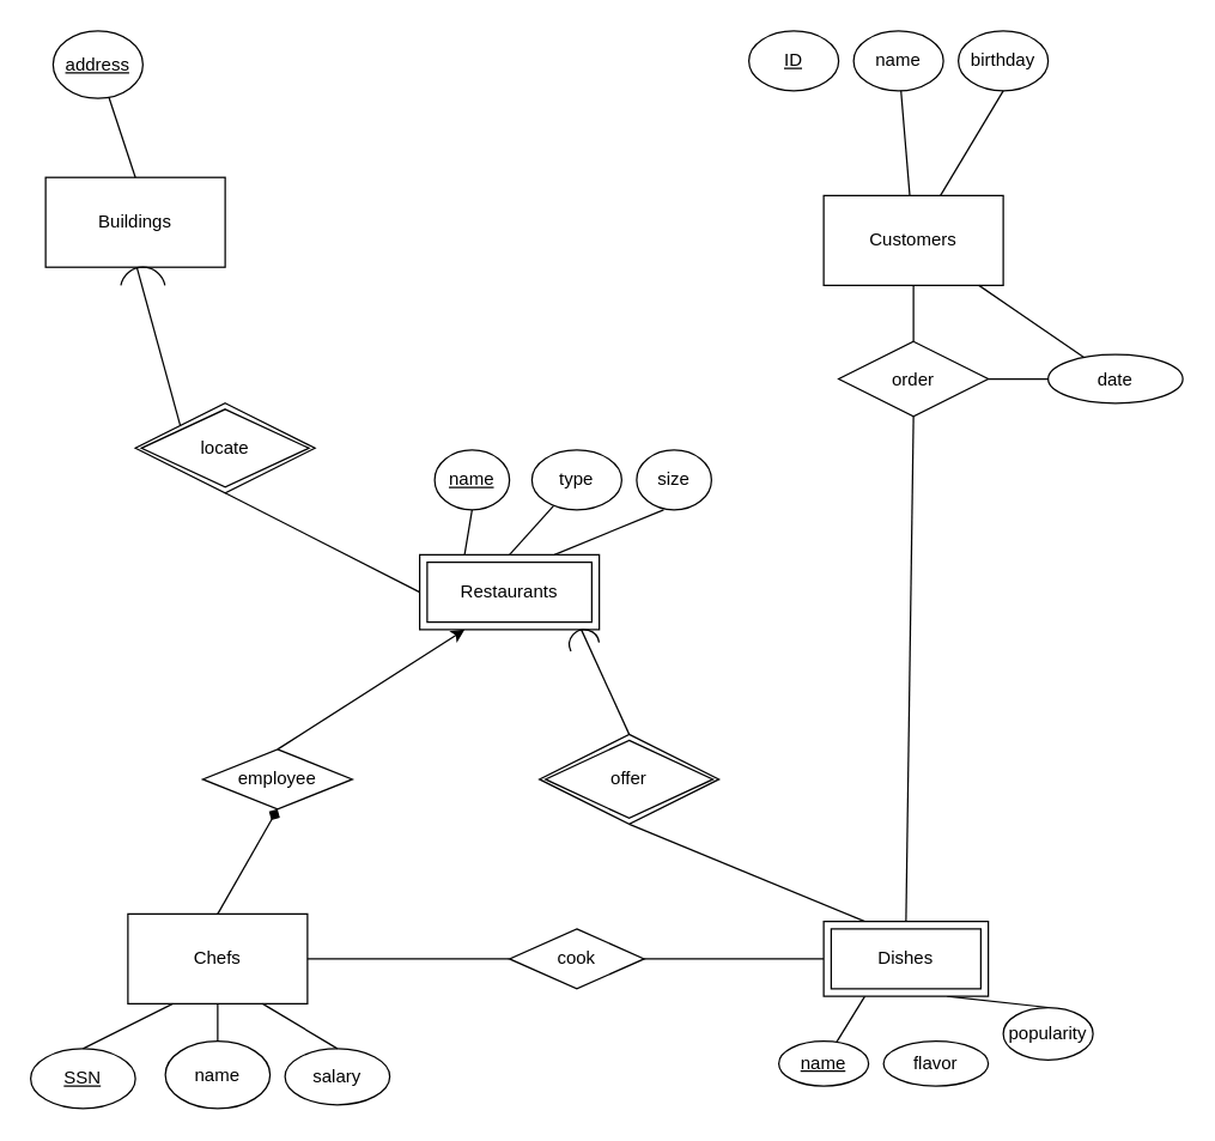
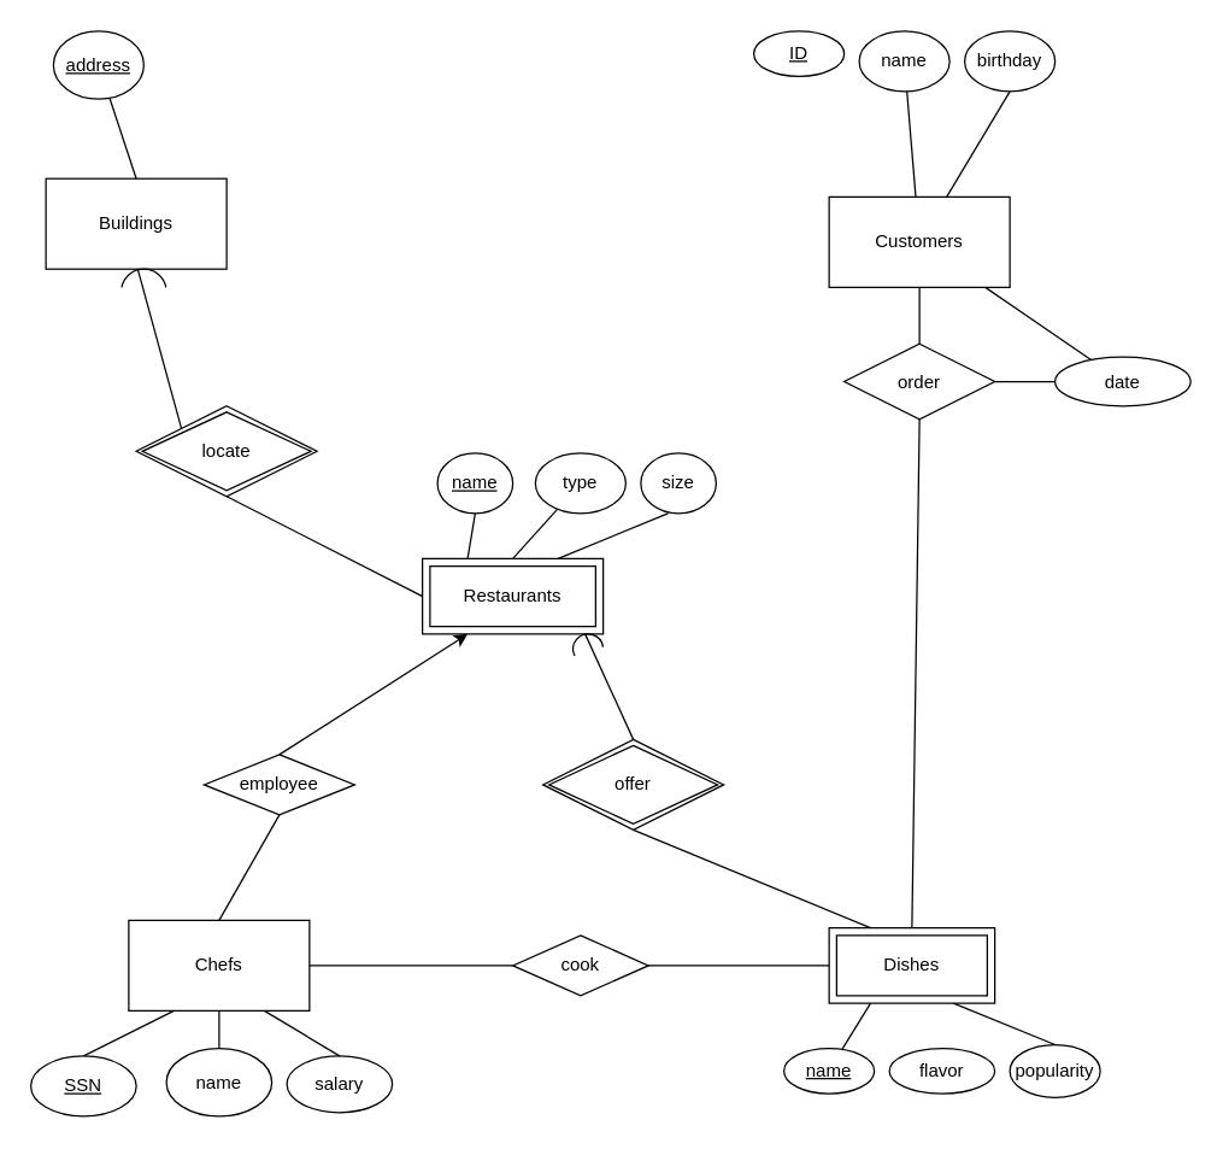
- <mxCell id="5" value="&lt;u&gt;ID&lt;/u&gt;" style="ellipse;whiteSpace=wrap;html=1;" parent="1" vertex="1"><mxGeometry x="500" y="20" width="60" height="40" as="geometry" /></mxCell>
+ <mxCell id="5" value="&lt;u&gt;ID&lt;/u&gt;" style="ellipse;whiteSpace=wrap;html=1;" parent="1" vertex="1"><mxGeometry x="500" y="20" width="60" height="30" as="geometry" /></mxCell>
- <mxCell id="40" value="" style="endArrow=diamond;html=1;rounded=0;entryX=0.5;entryY=1;entryDx=0;entryDy=0;exitX=0.5;exitY=0;exitDx=0;exitDy=0;" parent="1" source="3" target="39" edge="1"><mxGeometry width="50" height="50" relative="1" as="geometry"><mxPoint x="450" y="630" as="sourcePoint" /><mxPoint x="291.321" y="560.958" as="targetPoint" /></mxGeometry></mxCell>
+ <mxCell id="40" value="" style="endArrow=none;html=1;rounded=0;entryX=0.5;entryY=1;entryDx=0;entryDy=0;exitX=0.5;exitY=0;exitDx=0;exitDy=0;" parent="1" source="3" target="39" edge="1"><mxGeometry width="50" height="50" relative="1" as="geometry"><mxPoint x="450" y="630" as="sourcePoint" /><mxPoint x="291.321" y="560.958" as="targetPoint" /></mxGeometry></mxCell>
- <mxCell id="18" value="popularity" style="ellipse;whiteSpace=wrap;html=1;" parent="1" vertex="1"><mxGeometry x="670" y="672.5" width="60" height="35" as="geometry" /></mxCell>
+ <mxCell id="18" value="popularity" style="ellipse;whiteSpace=wrap;html=1;" parent="1" vertex="1"><mxGeometry x="670" y="692.5" width="60" height="35" as="geometry" /></mxCell>
